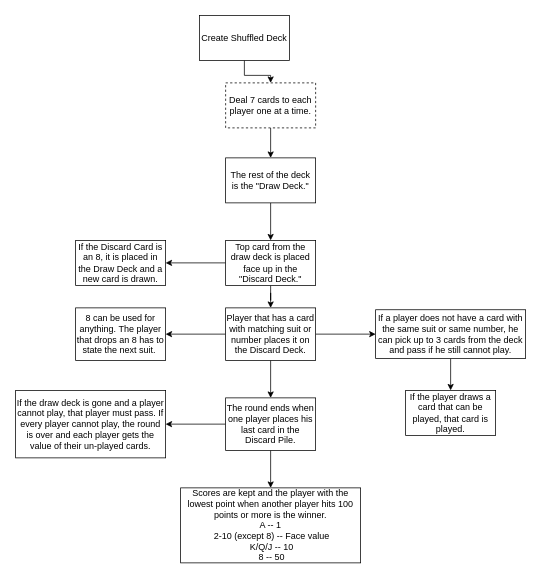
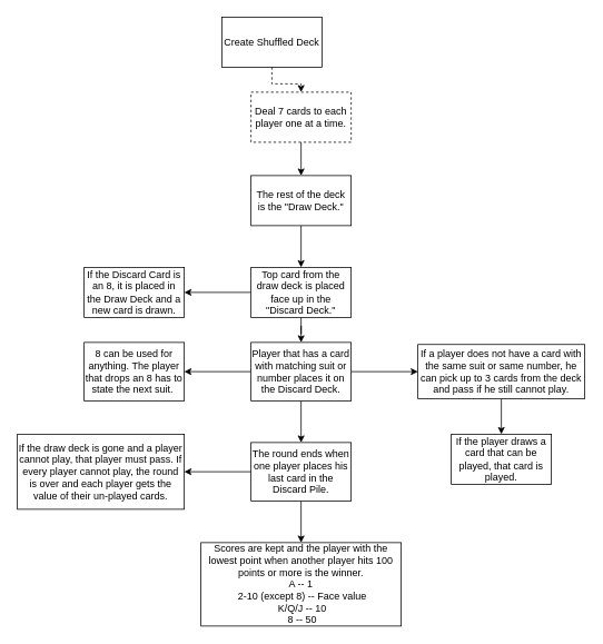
- <mxCell id="2" value="" style="edgeStyle=orthogonalEdgeStyle;rounded=0;orthogonalLoop=1;jettySize=auto;html=1;" parent="1" source="3" target="5" edge="1"><mxGeometry relative="1" as="geometry" /></mxCell>
+ <mxCell id="2" value="" style="edgeStyle=orthogonalEdgeStyle;rounded=0;orthogonalLoop=1;jettySize=auto;html=1;dashed=1;" parent="1" source="3" target="5" edge="1"><mxGeometry relative="1" as="geometry" /></mxCell>
